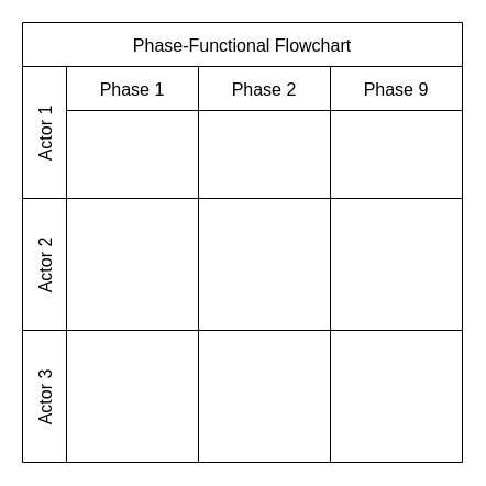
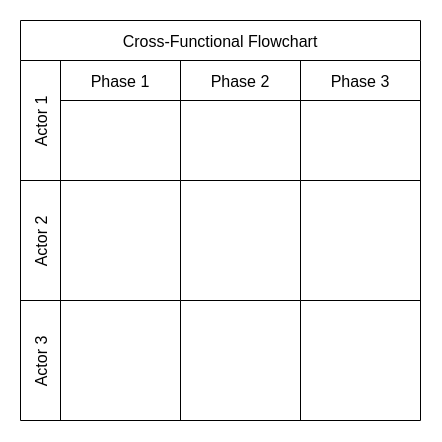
- <mxCell id="2" value="Phase-Functional Flowchart" style="shape=table;childLayout=tableLayout;startSize=40;collapsible=0;recursiveResize=0;expand=0;fontSize=16;" vertex="1" parent="1"><mxGeometry x="20" width="400" height="400" as="geometry" y="20" /></mxCell>
+ <mxCell id="2" value="Cross-Functional Flowchart" style="shape=table;childLayout=tableLayout;startSize=40;collapsible=0;recursiveResize=0;expand=0;fontSize=16;" vertex="1" parent="1"><mxGeometry x="20" width="400" height="400" as="geometry" y="20" /></mxCell>
- <mxCell id="6" value="Phase 9" style="swimlane;swimlaneHead=0;swimlaneBody=0;fontStyle=0;strokeColor=inherit;connectable=0;fillColor=none;startSize=40;collapsible=0;recursiveResize=0;expand=0;fontSize=16;" vertex="1" parent="3"><mxGeometry x="280" width="120" height="120" as="geometry"><mxRectangle width="120" height="120" as="alternateBounds" /></mxGeometry></mxCell>
+ <mxCell id="6" value="Phase 3" style="swimlane;swimlaneHead=0;swimlaneBody=0;fontStyle=0;strokeColor=inherit;connectable=0;fillColor=none;startSize=40;collapsible=0;recursiveResize=0;expand=0;fontSize=16;" vertex="1" parent="3"><mxGeometry x="280" width="120" height="120" as="geometry"><mxRectangle width="120" height="120" as="alternateBounds" /></mxGeometry></mxCell>
